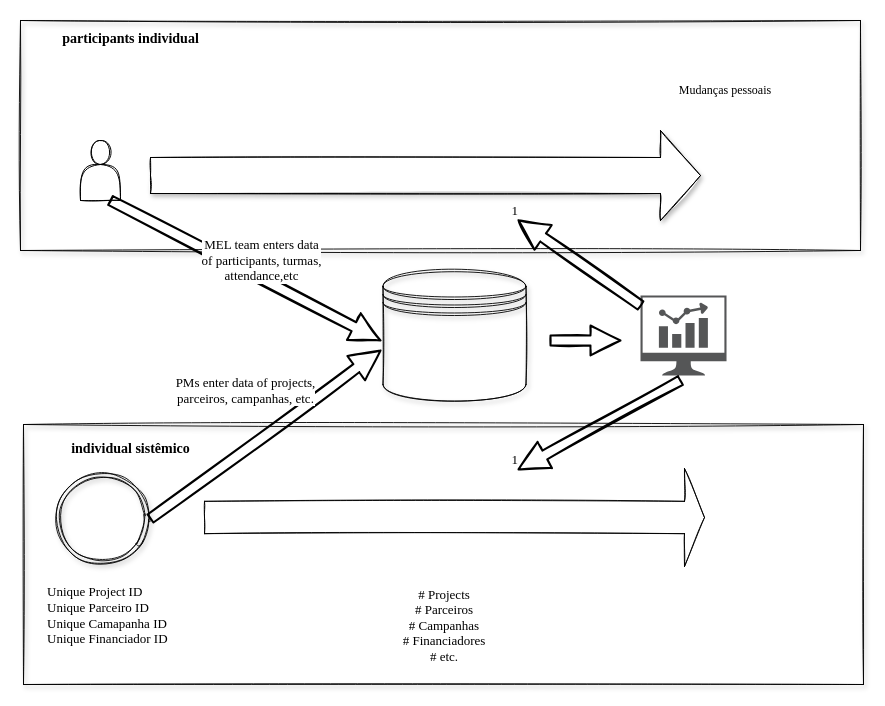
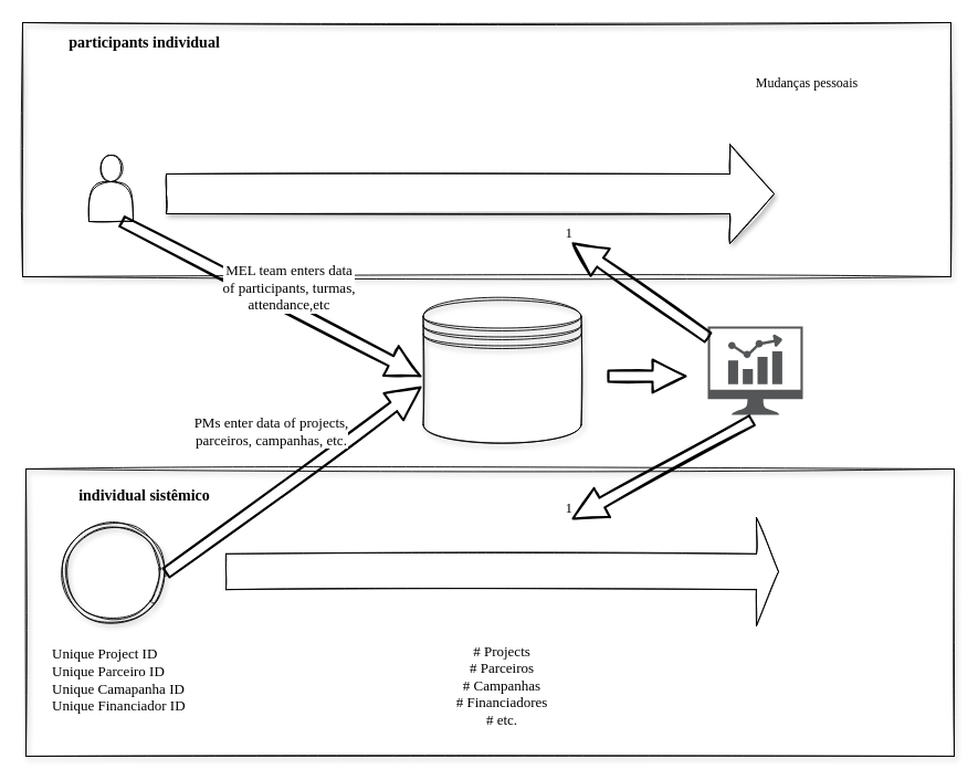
- <mxCell id="16" value="&lt;font face=&quot;Lucida Console&quot;&gt;Mudanças pessoais&lt;/font&gt;" style="text;html=1;strokeColor=none;fillColor=none;align=center;verticalAlign=middle;whiteSpace=wrap;rounded=0;shadow=1;dashed=1;sketch=1;gradientColor=none;opacity=90;" vertex="1" parent="11"><mxGeometry x="610" y="40" width="190" height="60" as="geometry" /></mxCell>
+ <mxCell id="16" value="&lt;font face=&quot;Lucida Console&quot;&gt;Mudanças pessoais&lt;/font&gt;" style="text;html=1;strokeColor=none;fillColor=none;align=center;verticalAlign=middle;whiteSpace=wrap;rounded=0;shadow=1;dashed=1;sketch=1;gradientColor=none;opacity=90;" vertex="1" parent="11"><mxGeometry x="615" y="25" width="190" height="60" as="geometry" /></mxCell>
- <mxCell id="10" value="# Projects&lt;br&gt;# Parceiros&lt;br&gt;# Campanhas&lt;br&gt;# Financiadores&lt;br&gt;# etc." style="text;html=1;strokeColor=none;fillColor=none;align=center;verticalAlign=middle;whiteSpace=wrap;rounded=0;shadow=1;sketch=1;fontFamily=Lucida Console;fontSize=13;opacity=90;" vertex="1" parent="3"><mxGeometry x="336" y="151" width="170" height="100" as="geometry" /></mxCell>
+ <mxCell id="10" value="# Projects&lt;br&gt;# Parceiros&lt;br&gt;# Campanhas&lt;br&gt;# Financiadores&lt;br&gt;# etc." style="text;html=1;strokeColor=none;fillColor=none;align=center;verticalAlign=middle;whiteSpace=wrap;rounded=0;shadow=1;sketch=1;fontFamily=Lucida Console;fontSize=13;opacity=90;" vertex="1" parent="3"><mxGeometry x="346" y="146" width="170" height="100" as="geometry" /></mxCell>
